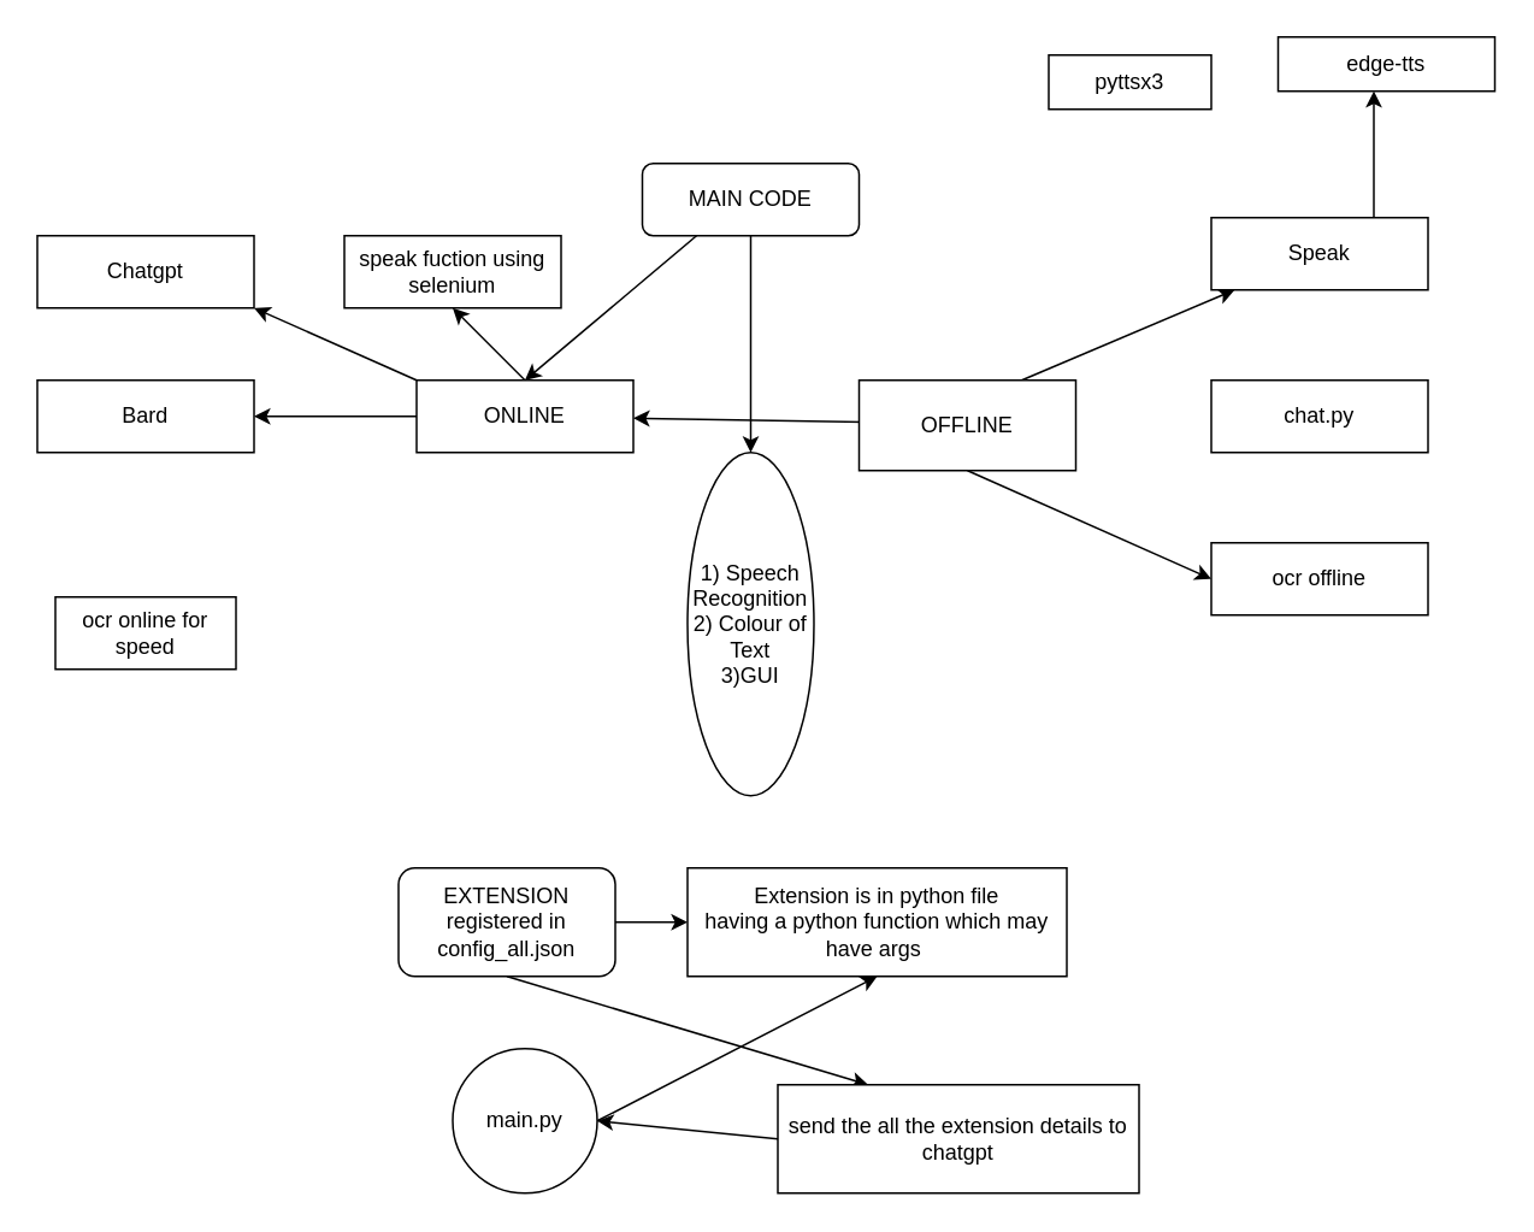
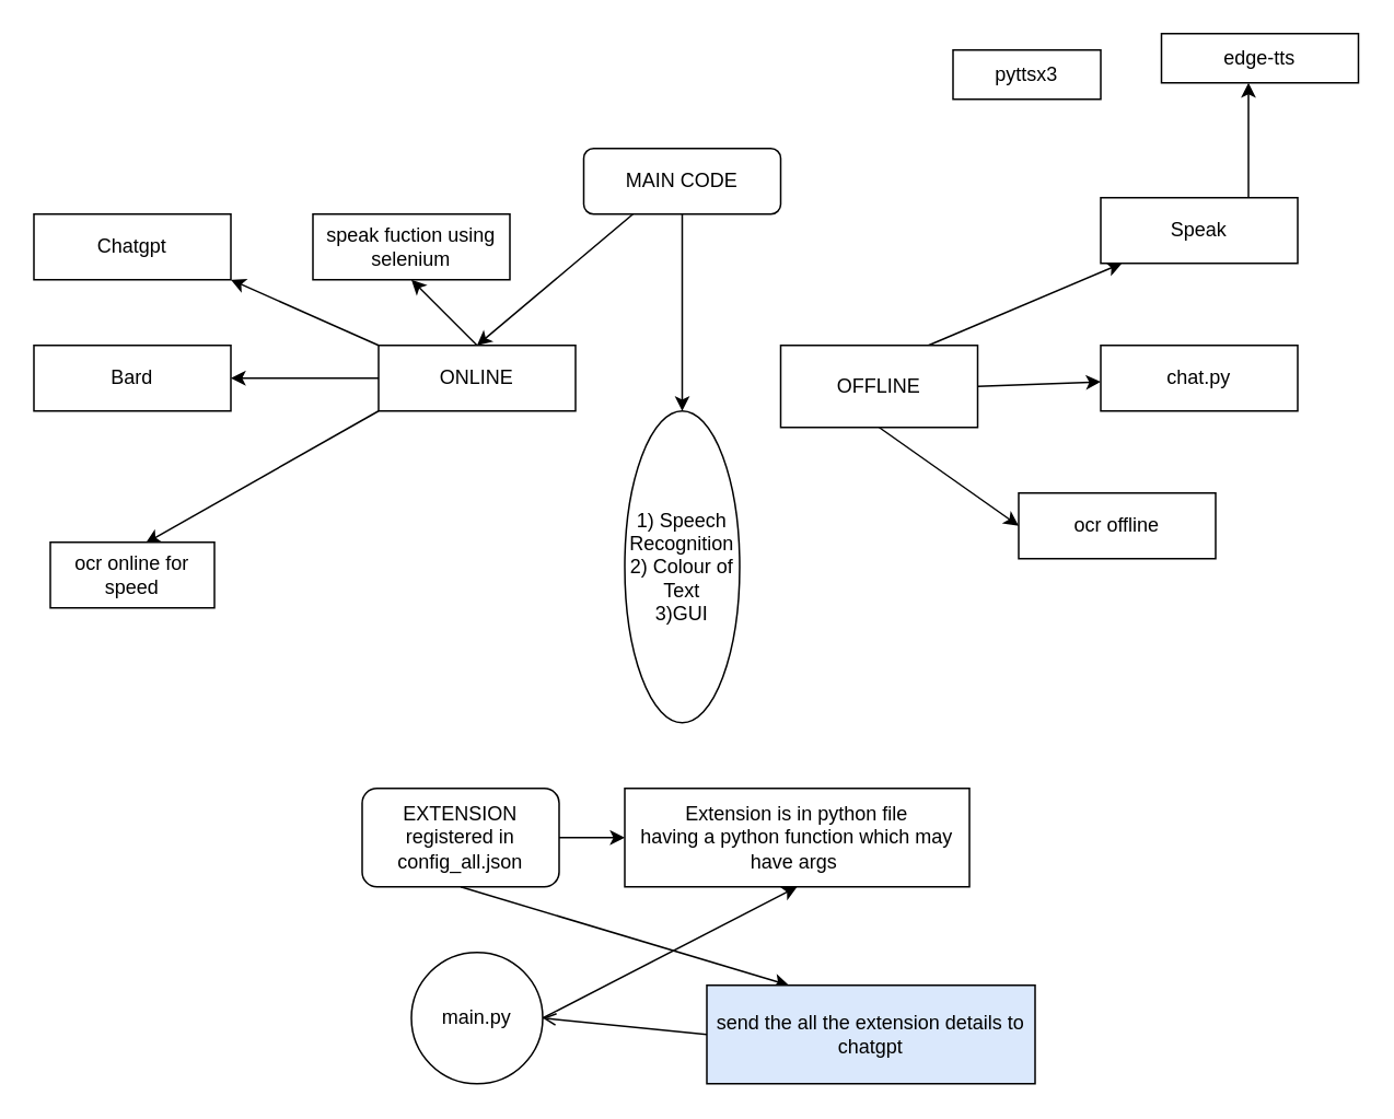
- <mxCell id="11" style="edgeStyle=none;html=1;exitX=1;exitY=0.5;exitDx=0;exitDy=0;" parent="1" source="13" target="6" edge="1"><mxGeometry relative="1" as="geometry" /></mxCell>
+ <mxCell id="11" style="edgeStyle=none;html=1;exitX=1;exitY=0.5;exitDx=0;exitDy=0;" parent="1" source="13" target="22" edge="1"><mxGeometry relative="1" as="geometry" /></mxCell>
+ <mxCell id="5" style="edgeStyle=none;html=1;exitX=0;exitY=1;exitDx=0;exitDy=0;entryX=0.58;entryY=0.015;entryDx=0;entryDy=0;entryPerimeter=0;" parent="1" source="6" target="15" edge="1"><mxGeometry relative="1" as="geometry" /></mxCell>
- <mxCell id="16" value="ocr offline" style="rounded=0;whiteSpace=wrap;html=1;" parent="1" vertex="1"><mxGeometry x="670" y="300" width="120" height="40" as="geometry" /></mxCell>
+ <mxCell id="16" value="ocr offline" style="rounded=0;whiteSpace=wrap;html=1;" parent="1" vertex="1"><mxGeometry x="620" y="300" width="120" height="40" as="geometry" /></mxCell>
- <mxCell id="29" style="edgeStyle=none;html=1;exitX=0;exitY=0.5;exitDx=0;exitDy=0;entryX=1;entryY=0.5;entryDx=0;entryDy=0;" edge="1" parent="1" source="30" target="32"><mxGeometry relative="1" as="geometry" /></mxCell>
+ <mxCell id="29" style="edgeStyle=none;html=1;exitX=0;exitY=0.5;exitDx=0;exitDy=0;entryX=1;entryY=0.5;entryDx=0;entryDy=0;endArrow=open;" edge="1" parent="1" source="30" target="32"><mxGeometry relative="1" as="geometry" /></mxCell>
- <mxCell id="30" value="send the all the extension details to chatgpt" style="rounded=0;whiteSpace=wrap;html=1;" vertex="1" parent="1"><mxGeometry x="430" y="600" width="200" height="60" as="geometry" /></mxCell>
+ <mxCell id="30" value="send the all the extension details to chatgpt" style="rounded=0;whiteSpace=wrap;html=1;fillColor=#dae8fc;" vertex="1" parent="1"><mxGeometry x="430" y="600" width="200" height="60" as="geometry" /></mxCell>
